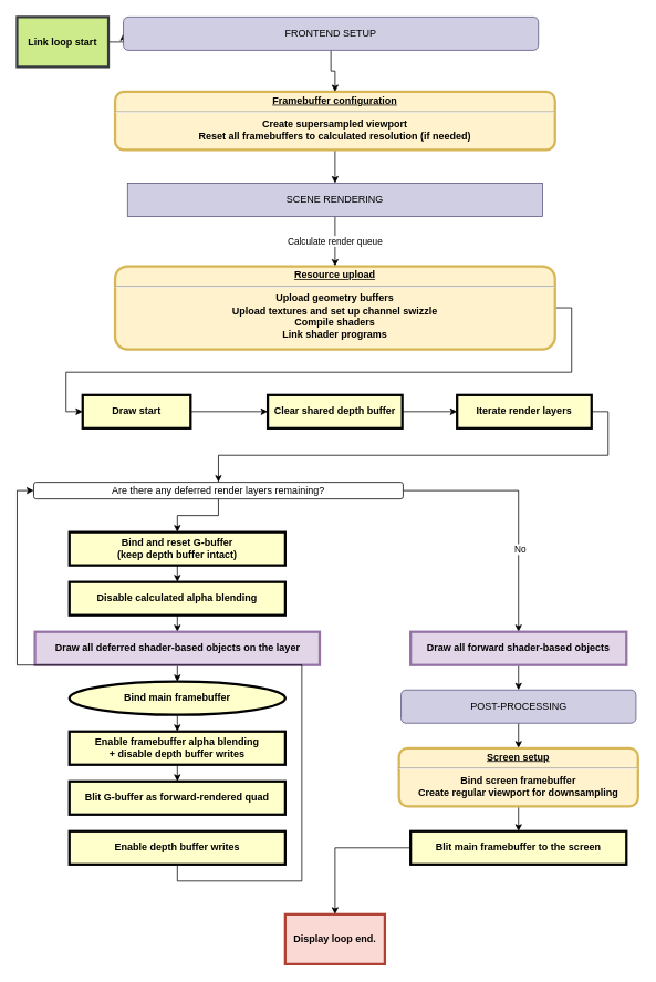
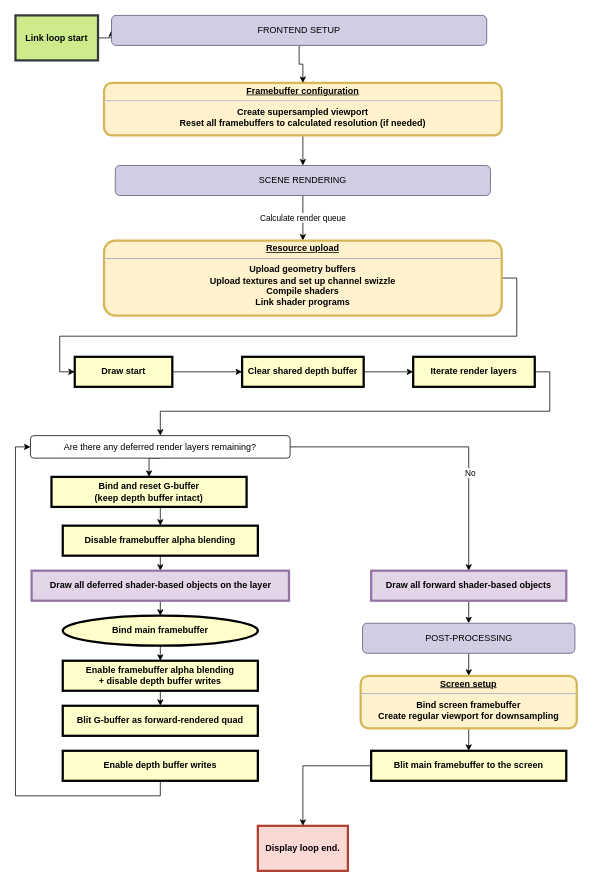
- <mxCell id="9" value="SCENE RENDERING" style="whiteSpace=wrap;html=1;fillColor=#d0cee2;strokeColor=#56517e;rounded=0;" vertex="1" parent="1"><mxGeometry x="153" y="220" width="500" height="40" as="geometry" /></mxCell>
+ <mxCell id="9" value="SCENE RENDERING" style="rounded=1;whiteSpace=wrap;html=1;fillColor=#d0cee2;strokeColor=#56517e;" vertex="1" parent="1"><mxGeometry x="153" y="220" width="500" height="40" as="geometry" /></mxCell>
- <mxCell id="19" value="Are there any deferred render layers remaining?" style="rounded=1;whiteSpace=wrap;html=1;" vertex="1" parent="1"><mxGeometry x="40" y="580" width="445" height="20" as="geometry" /></mxCell>
+ <mxCell id="19" value="Are there any deferred render layers remaining?" style="rounded=1;whiteSpace=wrap;html=1;" vertex="1" parent="1"><mxGeometry x="40" y="580" width="346" height="30" as="geometry" /></mxCell>
- <mxCell id="23" value="Bind and reset G-buffer&#10;(keep depth buffer intact)" style="whiteSpace=wrap;align=center;verticalAlign=middle;fontStyle=1;strokeWidth=3;fillColor=#FFFFCC" vertex="1" parent="1"><mxGeometry x="83" y="640" width="260" height="40" as="geometry" /></mxCell>
+ <mxCell id="23" value="Bind and reset G-buffer&#10;(keep depth buffer intact)" style="whiteSpace=wrap;align=center;verticalAlign=middle;fontStyle=1;strokeWidth=3;fillColor=#FFFFCC" vertex="1" parent="1"><mxGeometry x="68" y="635" width="260" height="40" as="geometry" /></mxCell>
- <mxCell id="25" value="Disable calculated alpha blending" style="whiteSpace=wrap;align=center;verticalAlign=middle;fontStyle=1;strokeWidth=3;fillColor=#FFFFCC" vertex="1" parent="1"><mxGeometry x="83" y="700" width="260" height="40" as="geometry" /></mxCell>
+ <mxCell id="25" value="Disable framebuffer alpha blending" style="whiteSpace=wrap;align=center;verticalAlign=middle;fontStyle=1;strokeWidth=3;fillColor=#FFFFCC" vertex="1" parent="1"><mxGeometry x="83" y="700" width="260" height="40" as="geometry" /></mxCell>
